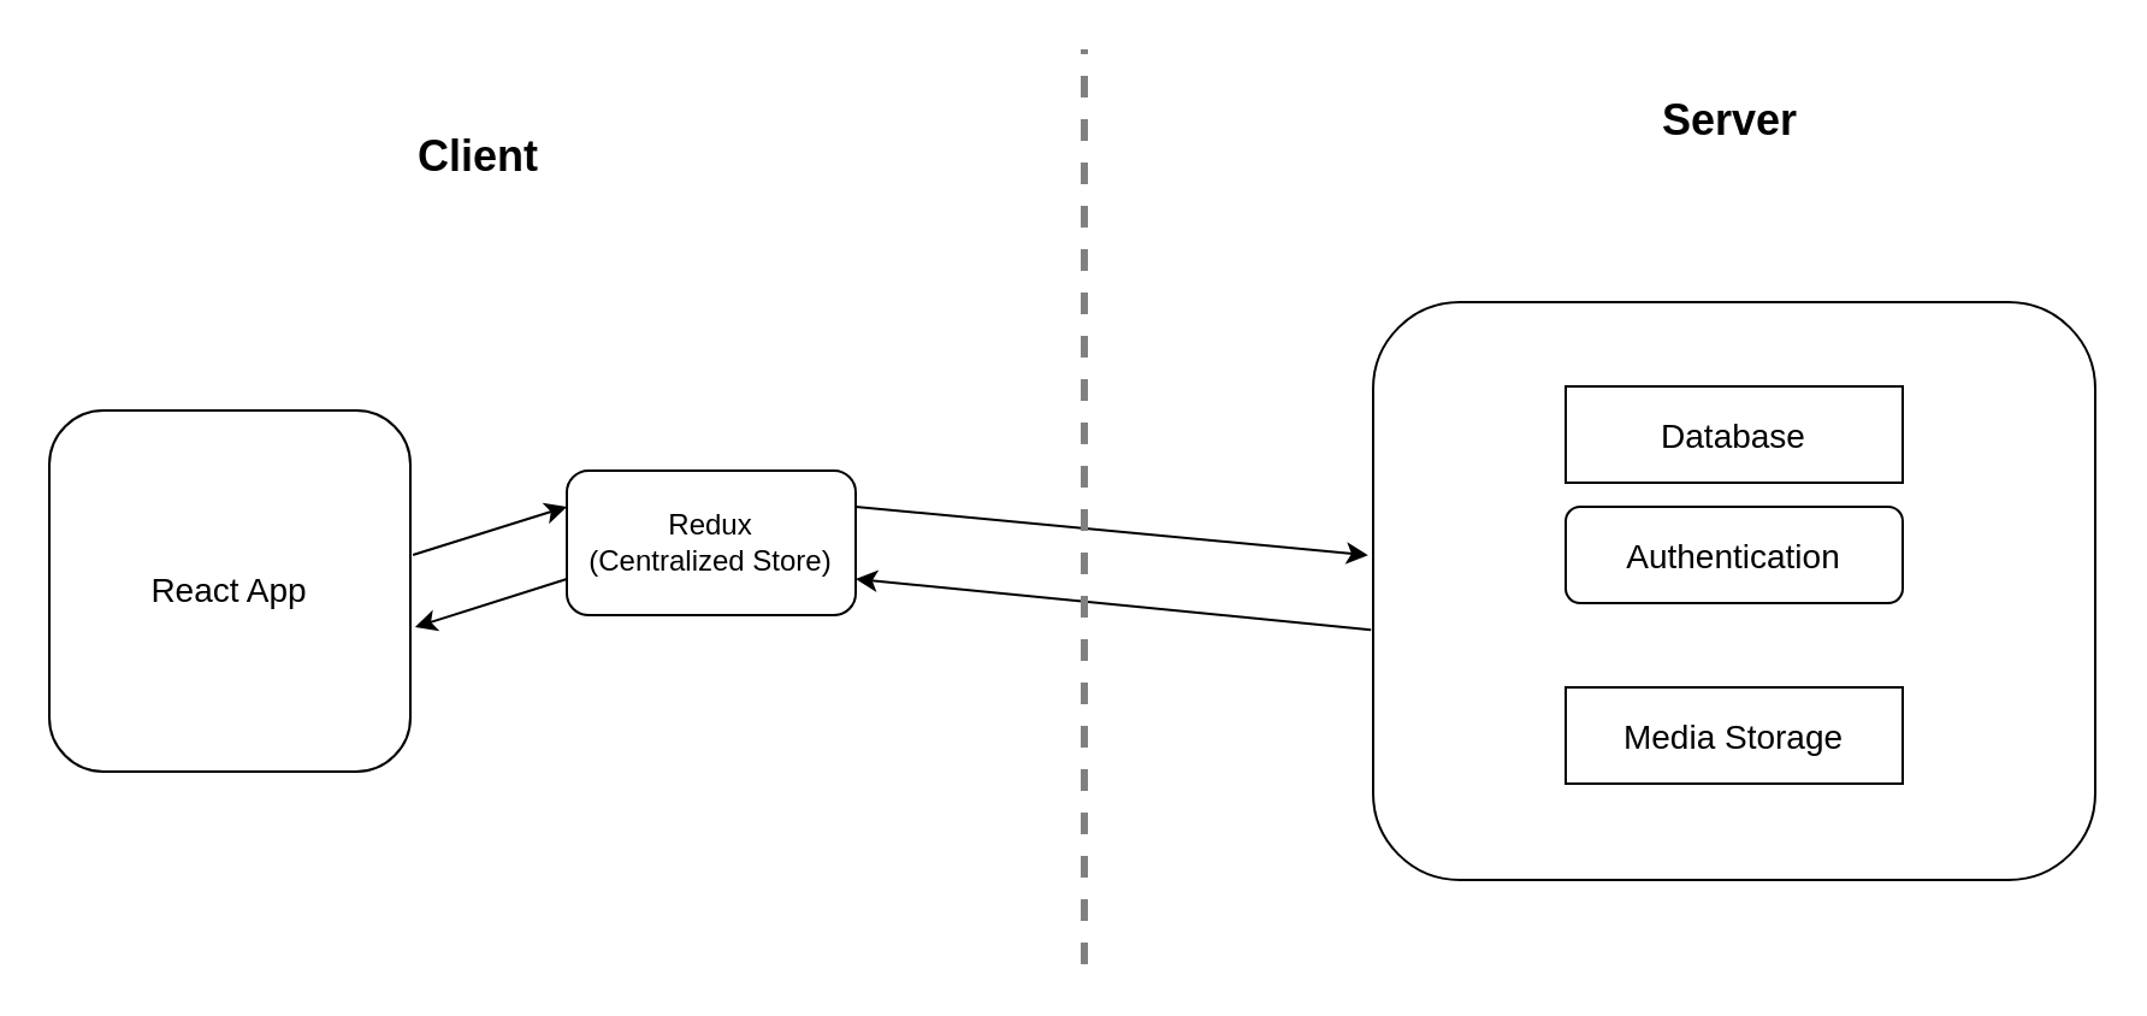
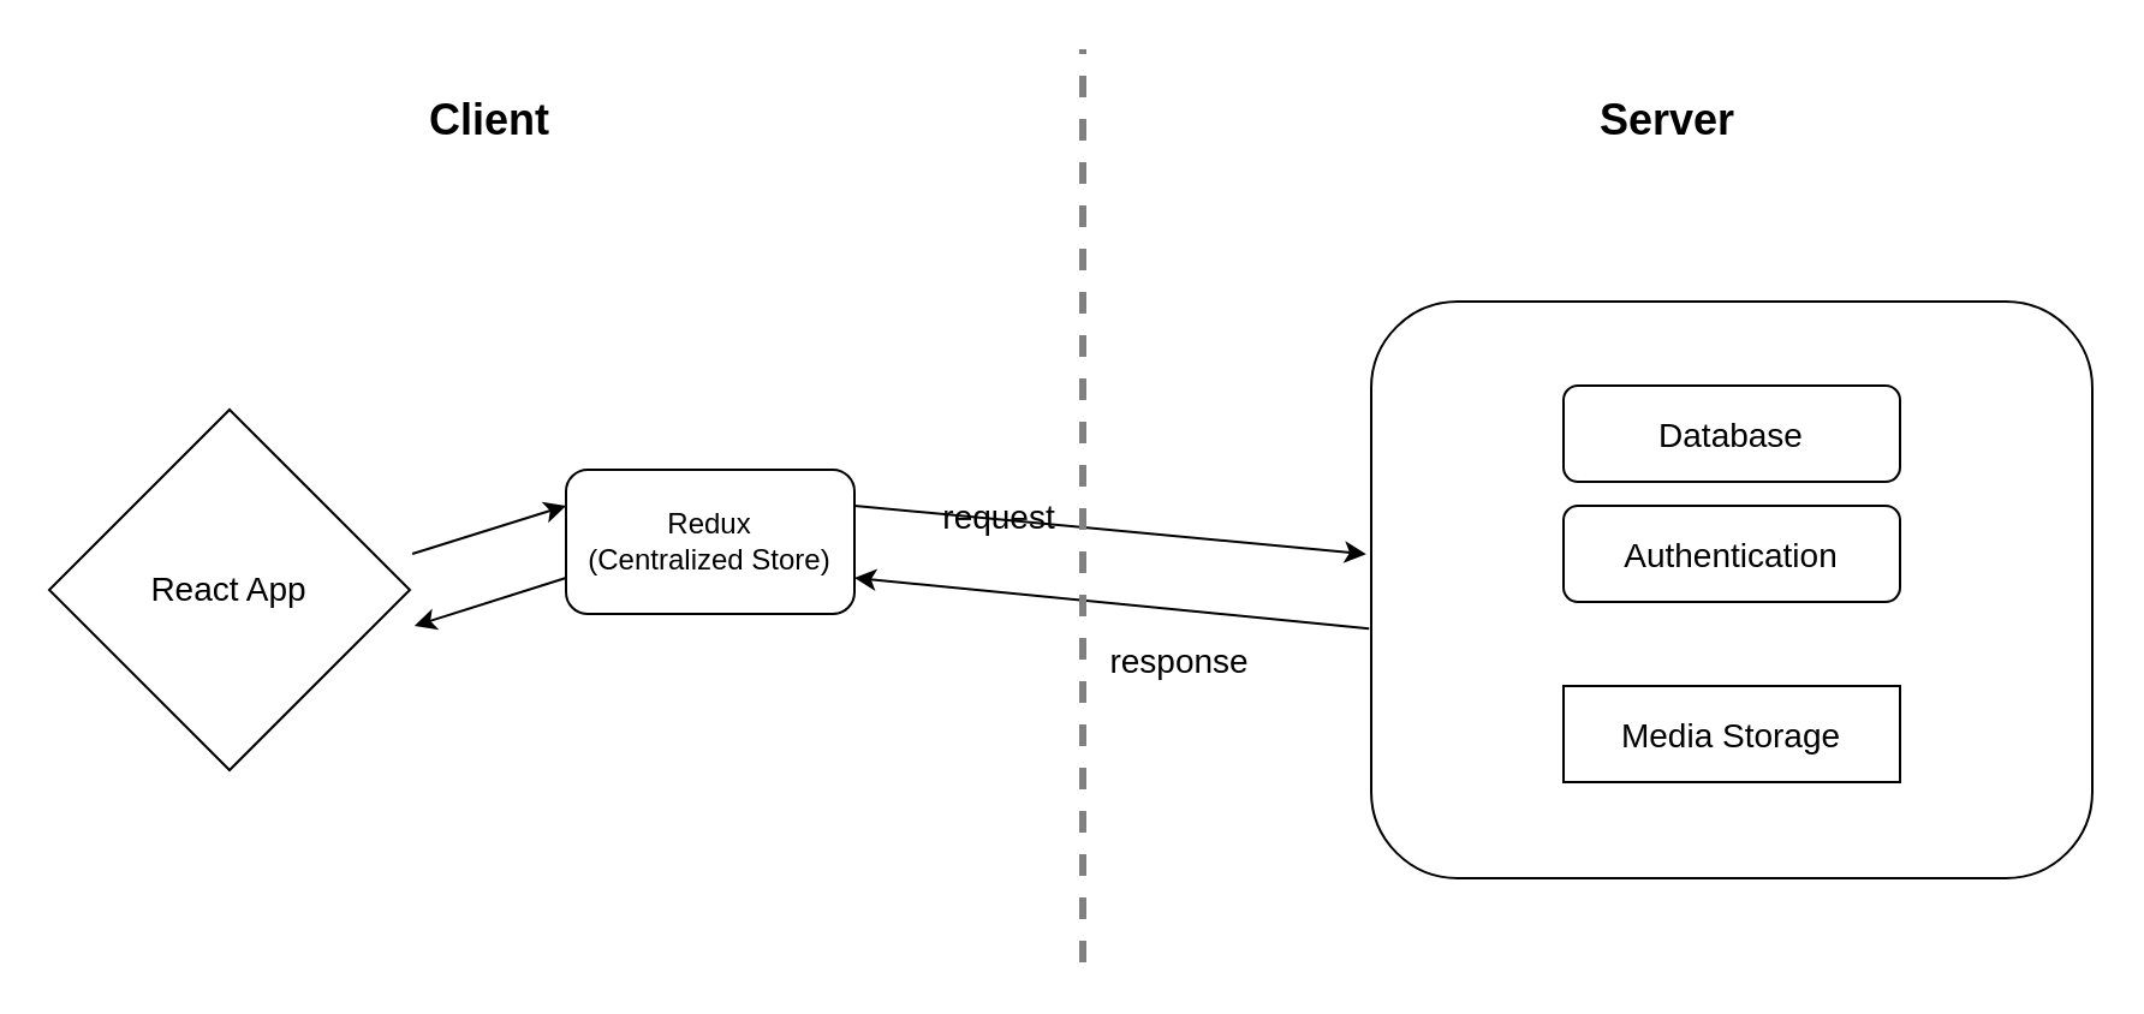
- <mxCell id="11" value="&lt;b&gt;&lt;font style=&quot;font-size: 18px&quot;&gt;Server&lt;/font&gt;&lt;/b&gt;" style="text;html=1;align=center;verticalAlign=middle;resizable=0;points=[];autosize=1;strokeColor=none;fillColor=none;" vertex="1" parent="1"><mxGeometry x="683" y="40" width="70" height="20" as="geometry" /></mxCell>
+ <mxCell id="11" value="&lt;b&gt;&lt;font style=&quot;font-size: 18px&quot;&gt;Server&lt;/font&gt;&lt;/b&gt;" style="text;html=1;align=center;verticalAlign=middle;resizable=0;points=[];autosize=1;strokeColor=none;fillColor=none;" vertex="1" parent="1"><mxGeometry x="658" y="40" width="70" height="20" as="geometry" /></mxCell>
- <mxCell id="9" value="&lt;b&gt;&lt;font style=&quot;font-size: 18px&quot;&gt;Client&lt;/font&gt;&lt;/b&gt;" style="text;html=1;align=center;verticalAlign=middle;resizable=0;points=[];autosize=1;strokeColor=none;fillColor=none;" vertex="1" parent="1"><mxGeometry x="163" y="55" width="70" height="20" as="geometry" /></mxCell>
+ <mxCell id="9" value="&lt;b&gt;&lt;font style=&quot;font-size: 18px&quot;&gt;Client&lt;/font&gt;&lt;/b&gt;" style="text;html=1;align=center;verticalAlign=middle;resizable=0;points=[];autosize=1;strokeColor=none;fillColor=none;" vertex="1" parent="1"><mxGeometry x="168" y="40" width="70" height="20" as="geometry" /></mxCell>
- <mxCell id="12" value="&lt;font style=&quot;font-size: 14px&quot;&gt;Database&lt;/font&gt;" style="whiteSpace=wrap;html=1;fontSize=18;rounded=0;" vertex="1" parent="1"><mxGeometry x="650" y="160" width="140" height="40" as="geometry" /></mxCell>
+ <mxCell id="12" value="&lt;font style=&quot;font-size: 14px&quot;&gt;Database&lt;/font&gt;" style="rounded=1;whiteSpace=wrap;html=1;fontSize=18;" vertex="1" parent="1"><mxGeometry x="650" y="160" width="140" height="40" as="geometry" /></mxCell>
+ <mxCell id="15" value="request" style="text;html=1;align=center;verticalAlign=middle;resizable=0;points=[];autosize=1;strokeColor=none;fillColor=none;fontSize=14;" vertex="1" parent="1"><mxGeometry x="385" y="205" width="60" height="20" as="geometry" /></mxCell>
- <mxCell id="2" value="&lt;font style=&quot;font-size: 14px&quot;&gt;React App&lt;/font&gt;" style="rounded=1;whiteSpace=wrap;html=1;" vertex="1" parent="1"><mxGeometry x="20" y="170" width="150" height="150" as="geometry" /></mxCell>
+ <mxCell id="2" value="&lt;font style=&quot;font-size: 14px&quot;&gt;React App&lt;/font&gt;" style="rhombus;whiteSpace=wrap;html=1;" vertex="1" parent="1"><mxGeometry x="20" y="170" width="150" height="150" as="geometry" /></mxCell>
+ <mxCell id="16" value="response" style="text;html=1;align=center;verticalAlign=middle;resizable=0;points=[];autosize=1;strokeColor=none;fillColor=none;fontSize=14;" vertex="1" parent="1"><mxGeometry x="455" y="265" width="70" height="20" as="geometry" /></mxCell>
